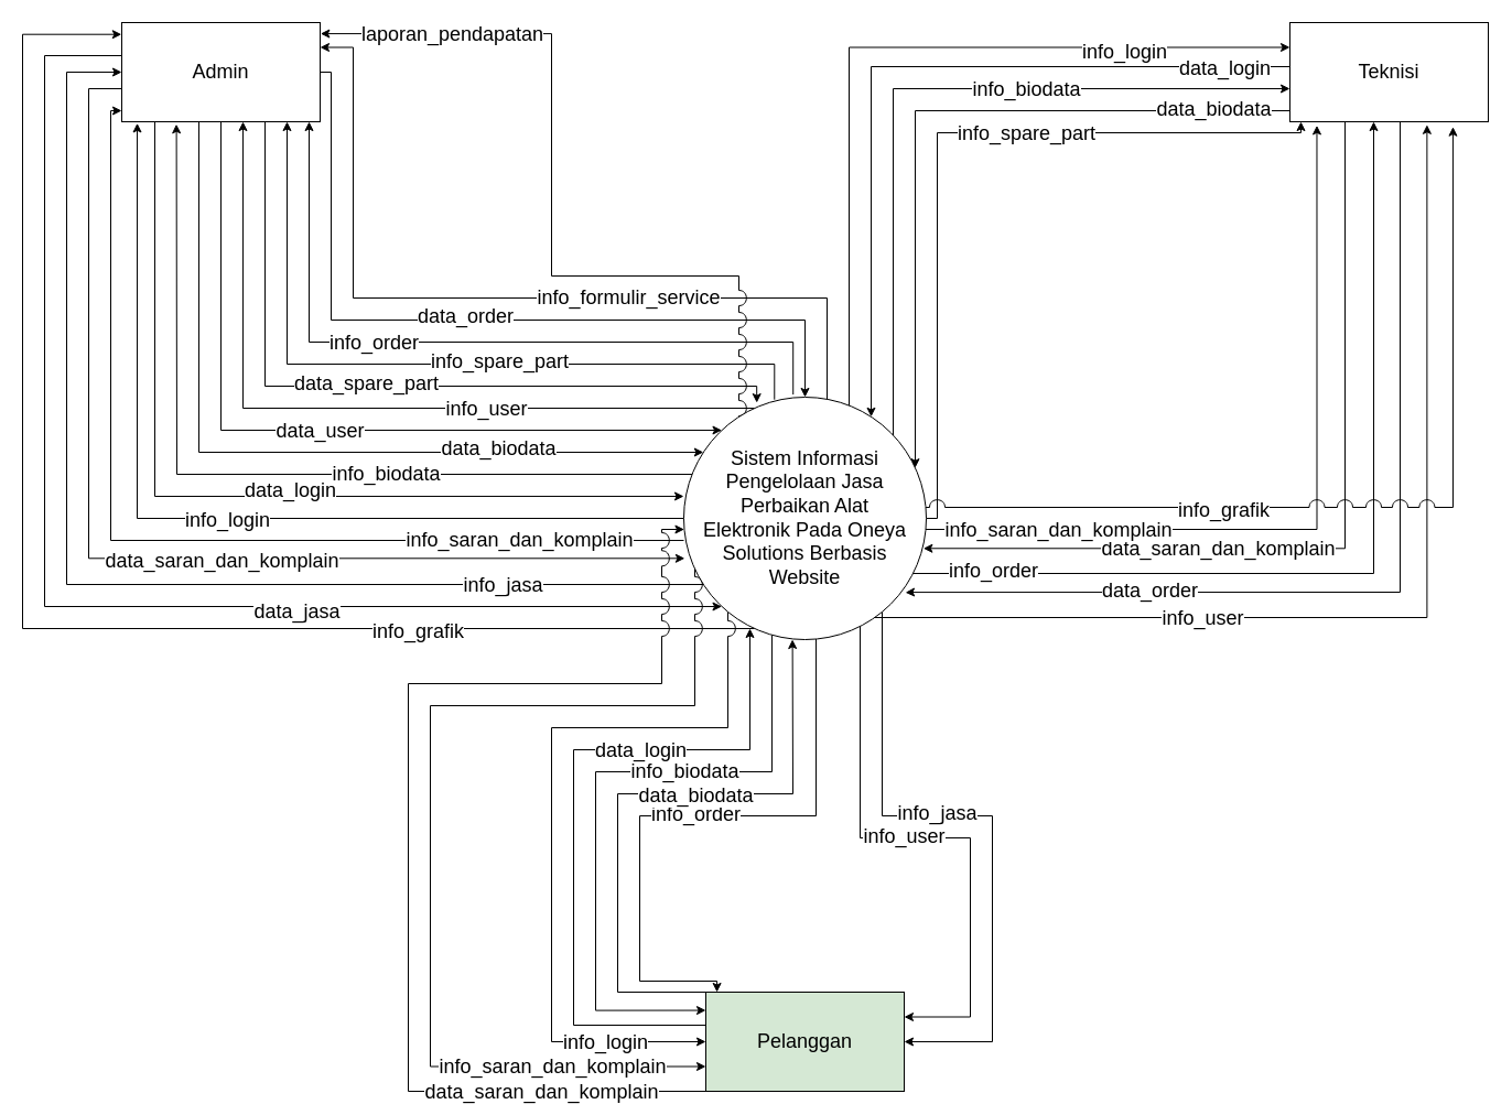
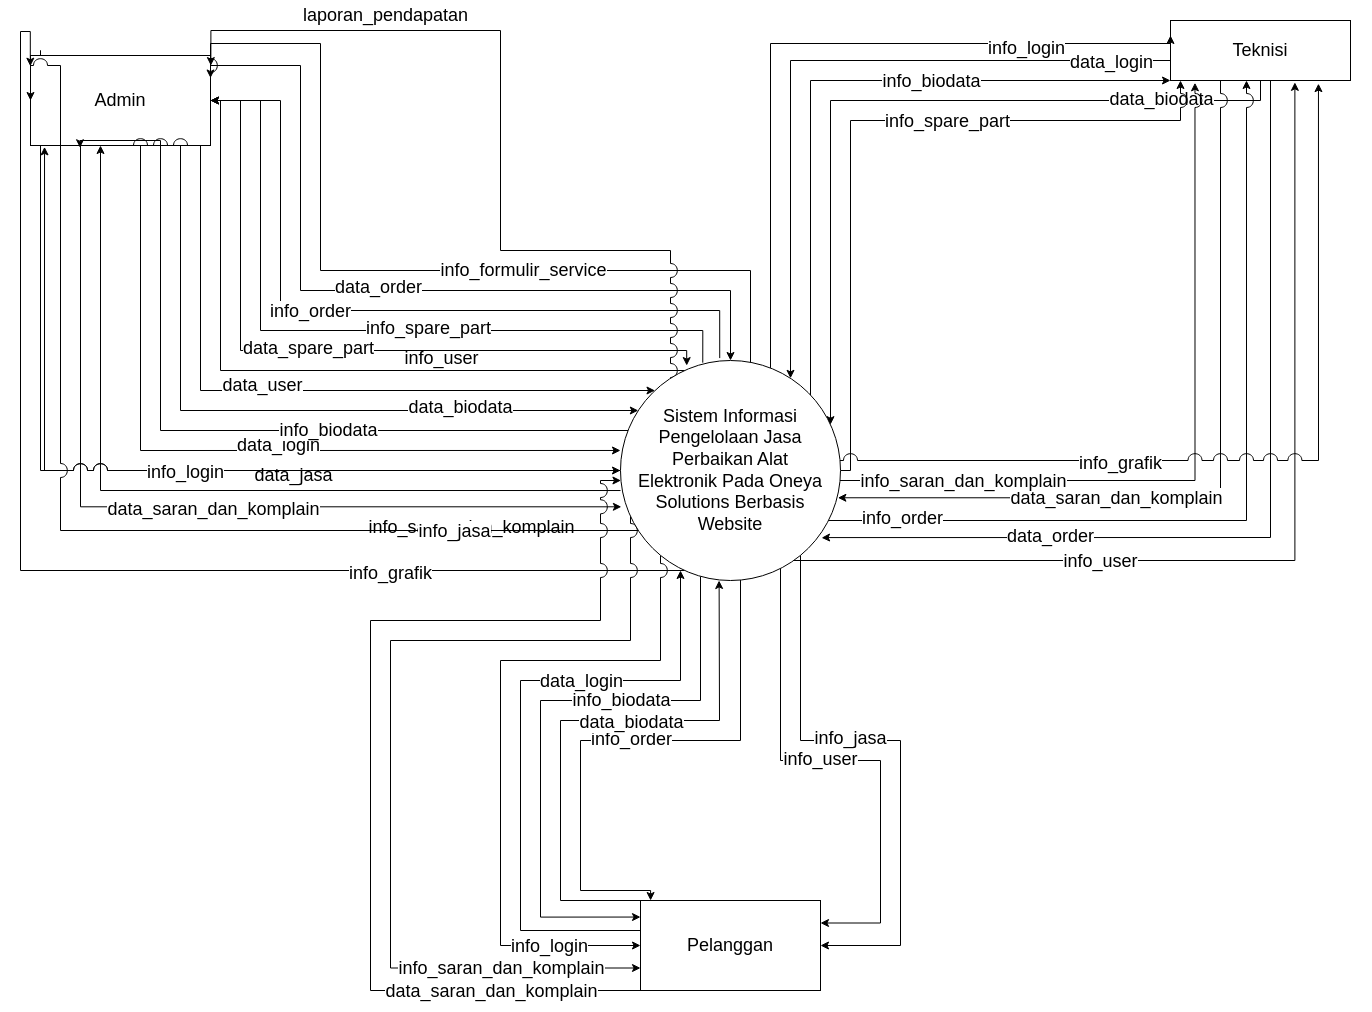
- <mxCell id="22" value="Admin" style="rounded=0;whiteSpace=wrap;html=1;fontSize=18;" parent="1" vertex="1"><mxGeometry x="110" y="20" width="180" height="90" as="geometry" /></mxCell>
+ <mxCell id="22" value="Admin" style="rounded=0;whiteSpace=wrap;html=1;fontSize=18;" parent="1" vertex="1"><mxGeometry x="30" y="55" width="180" height="90" as="geometry" /></mxCell>
- <mxCell id="33" value="Teknisi" style="rounded=0;whiteSpace=wrap;html=1;fontSize=18;" parent="1" vertex="1"><mxGeometry x="1170" y="20" width="180" height="90" as="geometry" /></mxCell>
+ <mxCell id="33" value="Teknisi" style="rounded=0;whiteSpace=wrap;html=1;fontSize=18;" parent="1" vertex="1"><mxGeometry x="1170" y="20" width="180" height="60" as="geometry" /></mxCell>
- <mxCell id="79" value="Pelanggan" style="rounded=0;whiteSpace=wrap;html=1;fontSize=18;fillColor=#d5e8d4;" parent="1" vertex="1"><mxGeometry x="640" y="900" width="180" height="90" as="geometry" /></mxCell>
+ <mxCell id="79" value="Pelanggan" style="rounded=0;whiteSpace=wrap;html=1;fontSize=18;" parent="1" vertex="1"><mxGeometry x="640" y="900" width="180" height="90" as="geometry" /></mxCell>
